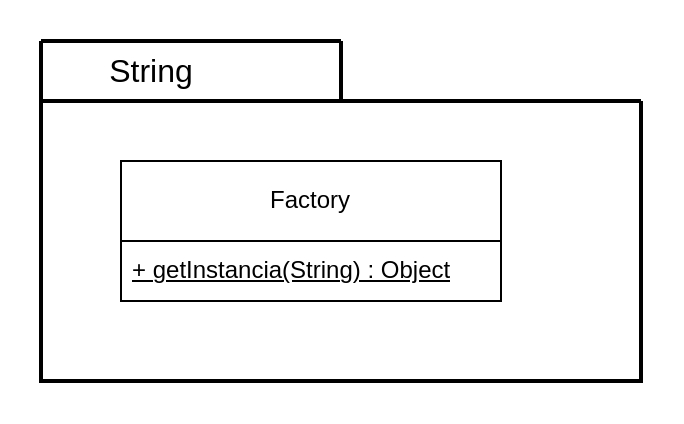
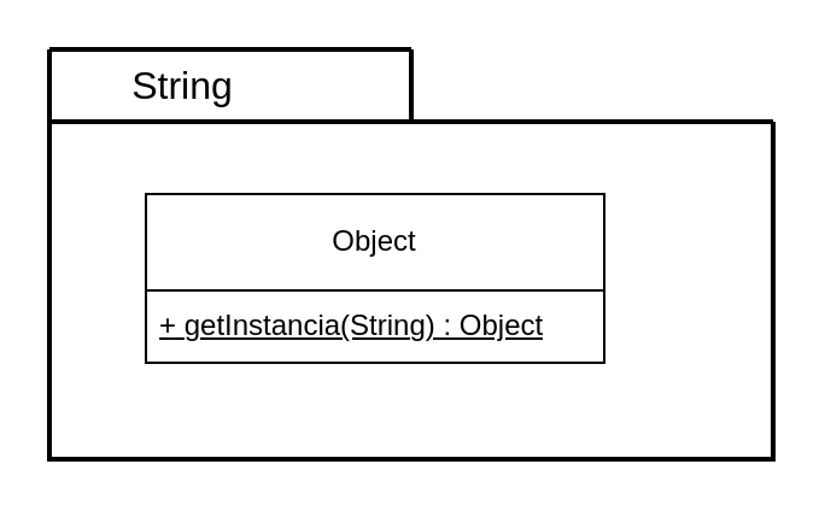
- <mxCell id="3" value="Factory" style="swimlane;fontStyle=0;childLayout=stackLayout;horizontal=1;startSize=40;horizontalStack=0;resizeParent=1;resizeParentMax=0;resizeLast=0;collapsible=1;marginBottom=0;whiteSpace=wrap;html=1;" vertex="1" parent="2"><mxGeometry x="40" y="30" width="190" height="70" as="geometry" /></mxCell>
+ <mxCell id="3" value="Object" style="swimlane;fontStyle=0;childLayout=stackLayout;horizontal=1;startSize=40;horizontalStack=0;resizeParent=1;resizeParentMax=0;resizeLast=0;collapsible=1;marginBottom=0;whiteSpace=wrap;html=1;" vertex="1" parent="2"><mxGeometry x="40" y="30" width="190" height="70" as="geometry" /></mxCell>
